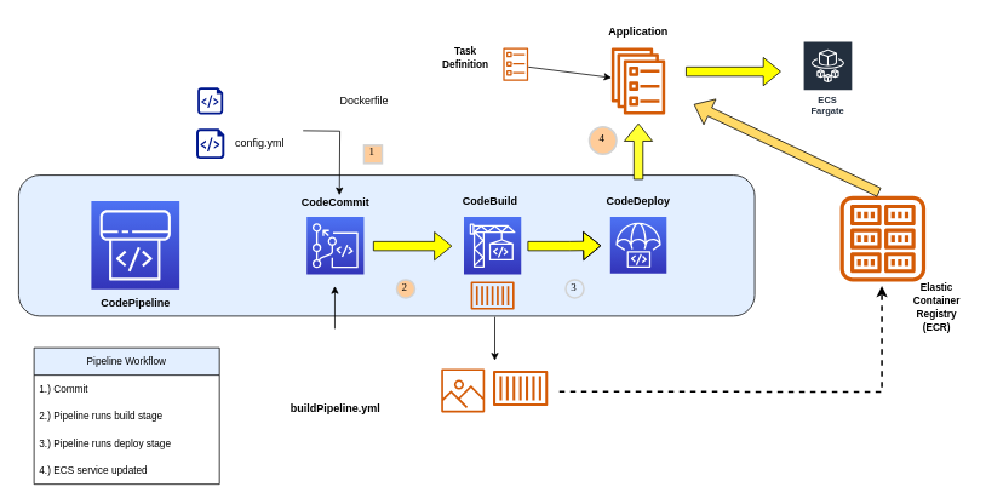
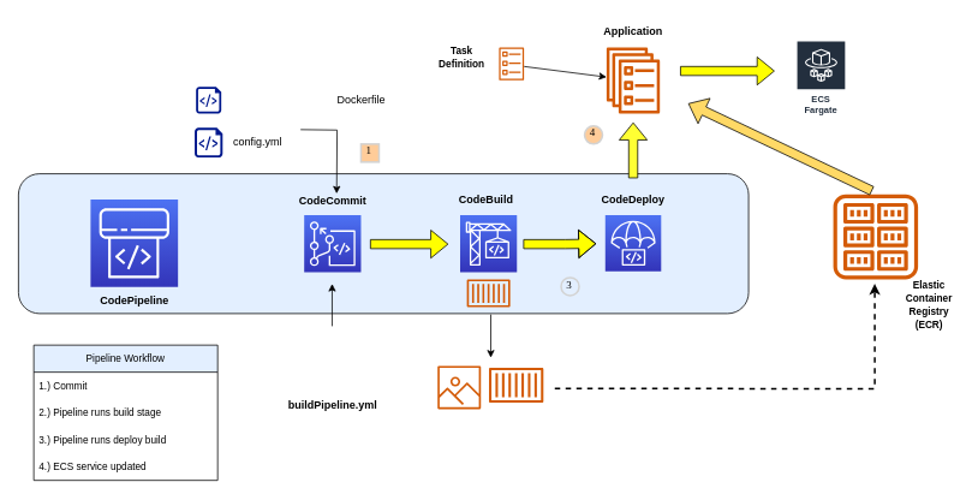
- <mxCell id="45" value="4" style="ellipse;whiteSpace=wrap;html=1;aspect=fixed;strokeWidth=2;fontFamily=Tahoma;spacingBottom=4;spacingRight=2;strokeColor=#d3d3d3;fontSize=12;fillColor=#FFCC99;" vertex="1" parent="1"><mxGeometry x="648" y="139" width="30" height="30" as="geometry" /></mxCell>
+ <mxCell id="45" value="4" style="ellipse;whiteSpace=wrap;html=1;aspect=fixed;strokeWidth=2;fontFamily=Tahoma;spacingBottom=4;spacingRight=2;strokeColor=#d3d3d3;fontSize=12;fillColor=#FFCC99;" vertex="1" parent="1"><mxGeometry x="648" y="139" width="20" height="20" as="geometry" /></mxCell>
- <mxCell id="43" value="2" style="ellipse;whiteSpace=wrap;html=1;aspect=fixed;strokeWidth=2;fontFamily=Tahoma;spacingBottom=4;spacingRight=2;strokeColor=#d3d3d3;fontSize=12;fillColor=#FFCC99;" vertex="1" parent="1"><mxGeometry x="436" y="307" width="20" height="20" as="geometry" /></mxCell>
- <mxCell id="40" value="3.) Pipeline runs deploy stage" style="text;strokeColor=none;fillColor=none;align=left;verticalAlign=middle;spacingLeft=4;spacingRight=4;overflow=hidden;points=[[0,0.5],[1,0.5]];portConstraint=eastwest;rotatable=0;whiteSpace=wrap;html=1;fontSize=11;" vertex="1" parent="37"><mxGeometry y="90" width="204" height="30" as="geometry" /></mxCell>
+ <mxCell id="40" value="3.) Pipeline runs deploy build" style="text;strokeColor=none;fillColor=none;align=left;verticalAlign=middle;spacingLeft=4;spacingRight=4;overflow=hidden;points=[[0,0.5],[1,0.5]];portConstraint=eastwest;rotatable=0;whiteSpace=wrap;html=1;fontSize=11;" vertex="1" parent="37"><mxGeometry y="90" width="204" height="30" as="geometry" /></mxCell>
